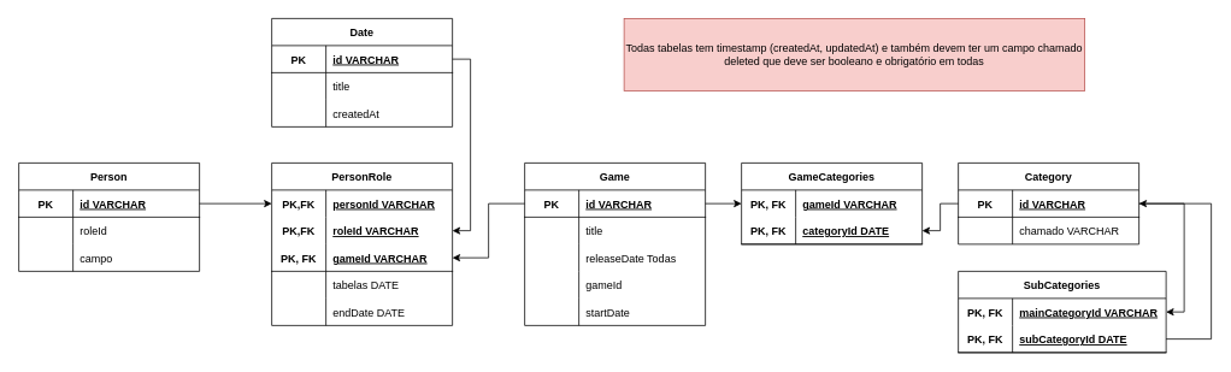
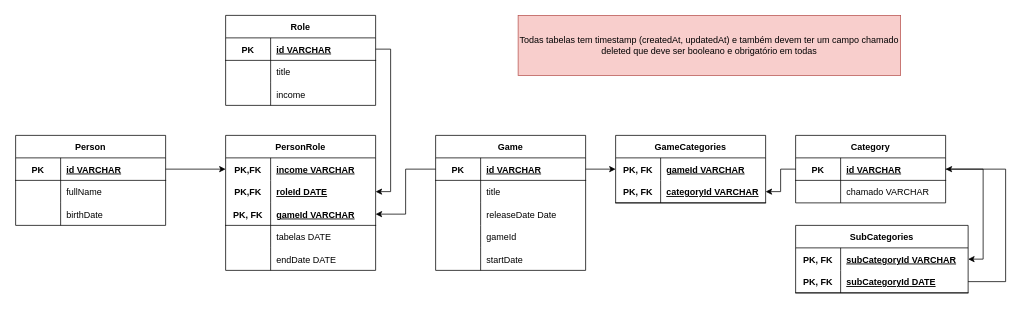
- <mxCell id="54" value="Date" style="shape=table;startSize=30;container=1;collapsible=1;childLayout=tableLayout;fixedRows=1;rowLines=0;fontStyle=1;align=center;resizeLast=1;" vertex="1" parent="1"><mxGeometry x="300" y="20" width="200" height="120" as="geometry" /></mxCell>
+ <mxCell id="54" value="Role" style="shape=table;startSize=30;container=1;collapsible=1;childLayout=tableLayout;fixedRows=1;rowLines=0;fontStyle=1;align=center;resizeLast=1;" vertex="1" parent="1"><mxGeometry x="300" y="20" width="200" height="120" as="geometry" /></mxCell>
- <mxCell id="63" value="createdAt" style="shape=partialRectangle;connectable=0;fillColor=none;top=0;left=0;bottom=0;right=0;align=left;spacingLeft=6;overflow=hidden;" vertex="1" parent="61"><mxGeometry x="60" width="140" height="30" as="geometry"><mxRectangle width="140" height="30" as="alternateBounds" /></mxGeometry></mxCell>
+ <mxCell id="63" value="income" style="shape=partialRectangle;connectable=0;fillColor=none;top=0;left=0;bottom=0;right=0;align=left;spacingLeft=6;overflow=hidden;" vertex="1" parent="61"><mxGeometry x="60" width="140" height="30" as="geometry"><mxRectangle width="140" height="30" as="alternateBounds" /></mxGeometry></mxCell>
- <mxCell id="67" value="personId VARCHAR" style="shape=partialRectangle;connectable=0;fillColor=none;top=0;left=0;bottom=0;right=0;align=left;spacingLeft=6;fontStyle=5;overflow=hidden;" vertex="1" parent="65"><mxGeometry x="60" width="140" height="30" as="geometry"><mxRectangle width="140" height="30" as="alternateBounds" /></mxGeometry></mxCell>
+ <mxCell id="67" value="income VARCHAR" style="shape=partialRectangle;connectable=0;fillColor=none;top=0;left=0;bottom=0;right=0;align=left;spacingLeft=6;fontStyle=5;overflow=hidden;" vertex="1" parent="65"><mxGeometry x="60" width="140" height="30" as="geometry"><mxRectangle width="140" height="30" as="alternateBounds" /></mxGeometry></mxCell>
- <mxCell id="50" value="roleId" style="shape=partialRectangle;connectable=0;fillColor=none;top=0;left=0;bottom=0;right=0;align=left;spacingLeft=6;overflow=hidden;" vertex="1" parent="48"><mxGeometry x="60" width="140" height="30" as="geometry"><mxRectangle width="140" height="30" as="alternateBounds" /></mxGeometry></mxCell>
+ <mxCell id="50" value="fullName" style="shape=partialRectangle;connectable=0;fillColor=none;top=0;left=0;bottom=0;right=0;align=left;spacingLeft=6;overflow=hidden;" vertex="1" parent="48"><mxGeometry x="60" width="140" height="30" as="geometry"><mxRectangle width="140" height="30" as="alternateBounds" /></mxGeometry></mxCell>
- <mxCell id="70" value="roleId VARCHAR" style="shape=partialRectangle;connectable=0;fillColor=none;top=0;left=0;bottom=0;right=0;align=left;spacingLeft=6;fontStyle=5;overflow=hidden;" vertex="1" parent="68"><mxGeometry x="60" width="140" height="30" as="geometry"><mxRectangle width="140" height="30" as="alternateBounds" /></mxGeometry></mxCell>
+ <mxCell id="70" value="roleId DATE" style="shape=partialRectangle;connectable=0;fillColor=none;top=0;left=0;bottom=0;right=0;align=left;spacingLeft=6;fontStyle=5;overflow=hidden;" vertex="1" parent="68"><mxGeometry x="60" width="140" height="30" as="geometry"><mxRectangle width="140" height="30" as="alternateBounds" /></mxGeometry></mxCell>
- <mxCell id="25" value="categoryId DATE" style="shape=partialRectangle;connectable=0;fillColor=none;top=0;left=0;bottom=0;right=0;align=left;spacingLeft=6;fontStyle=5;overflow=hidden;" vertex="1" parent="23"><mxGeometry x="60" width="140" height="30" as="geometry"><mxRectangle width="140" height="30" as="alternateBounds" /></mxGeometry></mxCell>
+ <mxCell id="25" value="categoryId VARCHAR" style="shape=partialRectangle;connectable=0;fillColor=none;top=0;left=0;bottom=0;right=0;align=left;spacingLeft=6;fontStyle=5;overflow=hidden;" vertex="1" parent="23"><mxGeometry x="60" width="140" height="30" as="geometry"><mxRectangle width="140" height="30" as="alternateBounds" /></mxGeometry></mxCell>
- <mxCell id="53" value="campo" style="shape=partialRectangle;connectable=0;fillColor=none;top=0;left=0;bottom=0;right=0;align=left;spacingLeft=6;overflow=hidden;" vertex="1" parent="51"><mxGeometry x="60" width="140" height="30" as="geometry"><mxRectangle width="140" height="30" as="alternateBounds" /></mxGeometry></mxCell>
+ <mxCell id="53" value="birthDate" style="shape=partialRectangle;connectable=0;fillColor=none;top=0;left=0;bottom=0;right=0;align=left;spacingLeft=6;overflow=hidden;" vertex="1" parent="51"><mxGeometry x="60" width="140" height="30" as="geometry"><mxRectangle width="140" height="30" as="alternateBounds" /></mxGeometry></mxCell>
- <mxCell id="11" value="releaseDate Todas" style="shape=partialRectangle;connectable=0;fillColor=none;top=0;left=0;bottom=0;right=0;align=left;spacingLeft=6;overflow=hidden;" vertex="1" parent="9"><mxGeometry x="60" width="140" height="30" as="geometry"><mxRectangle width="140" height="30" as="alternateBounds" /></mxGeometry></mxCell>
+ <mxCell id="11" value="releaseDate Date" style="shape=partialRectangle;connectable=0;fillColor=none;top=0;left=0;bottom=0;right=0;align=left;spacingLeft=6;overflow=hidden;" vertex="1" parent="9"><mxGeometry x="60" width="140" height="30" as="geometry"><mxRectangle width="140" height="30" as="alternateBounds" /></mxGeometry></mxCell>
- <mxCell id="36" value="mainCategoryId VARCHAR" style="shape=partialRectangle;connectable=0;fillColor=none;top=0;left=0;bottom=0;right=0;align=left;spacingLeft=6;fontStyle=5;overflow=hidden;" vertex="1" parent="34"><mxGeometry x="60" width="170" height="30" as="geometry"><mxRectangle width="170" height="30" as="alternateBounds" /></mxGeometry></mxCell>
+ <mxCell id="36" value="subCategoryId VARCHAR" style="shape=partialRectangle;connectable=0;fillColor=none;top=0;left=0;bottom=0;right=0;align=left;spacingLeft=6;fontStyle=5;overflow=hidden;" vertex="1" parent="34"><mxGeometry x="60" width="170" height="30" as="geometry"><mxRectangle width="170" height="30" as="alternateBounds" /></mxGeometry></mxCell>
